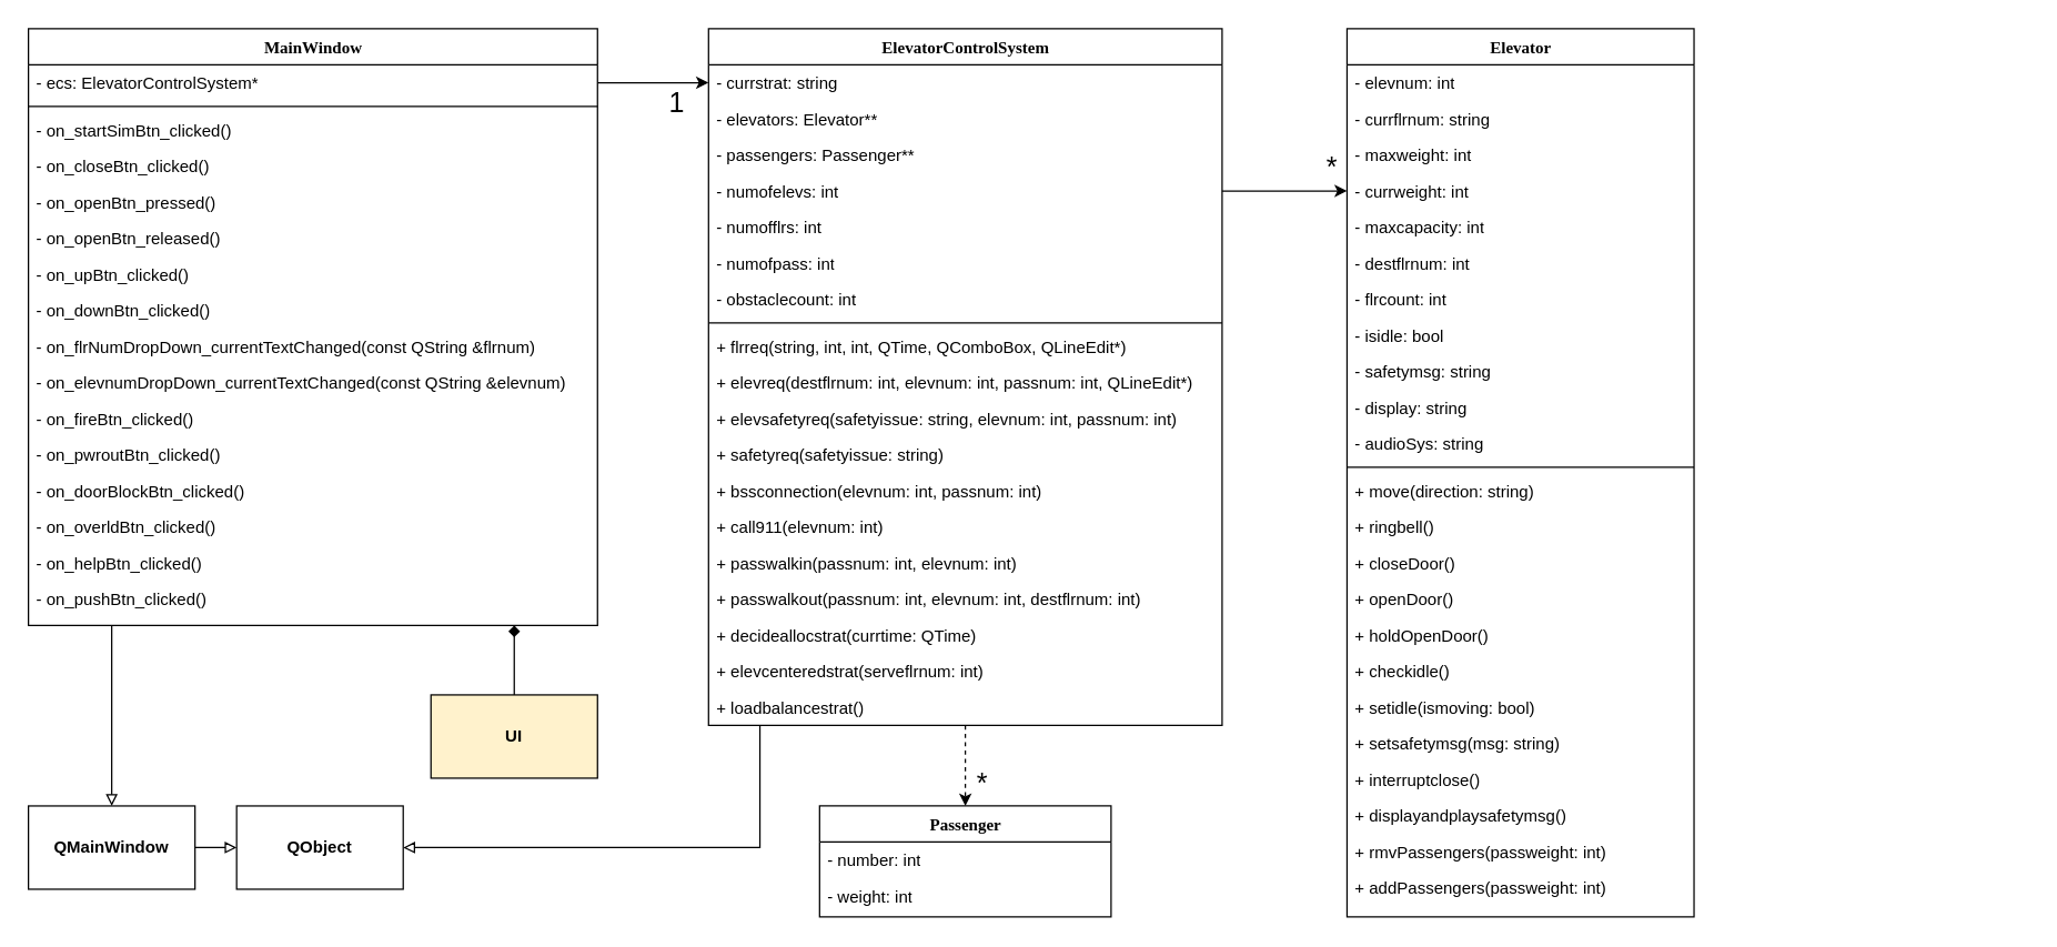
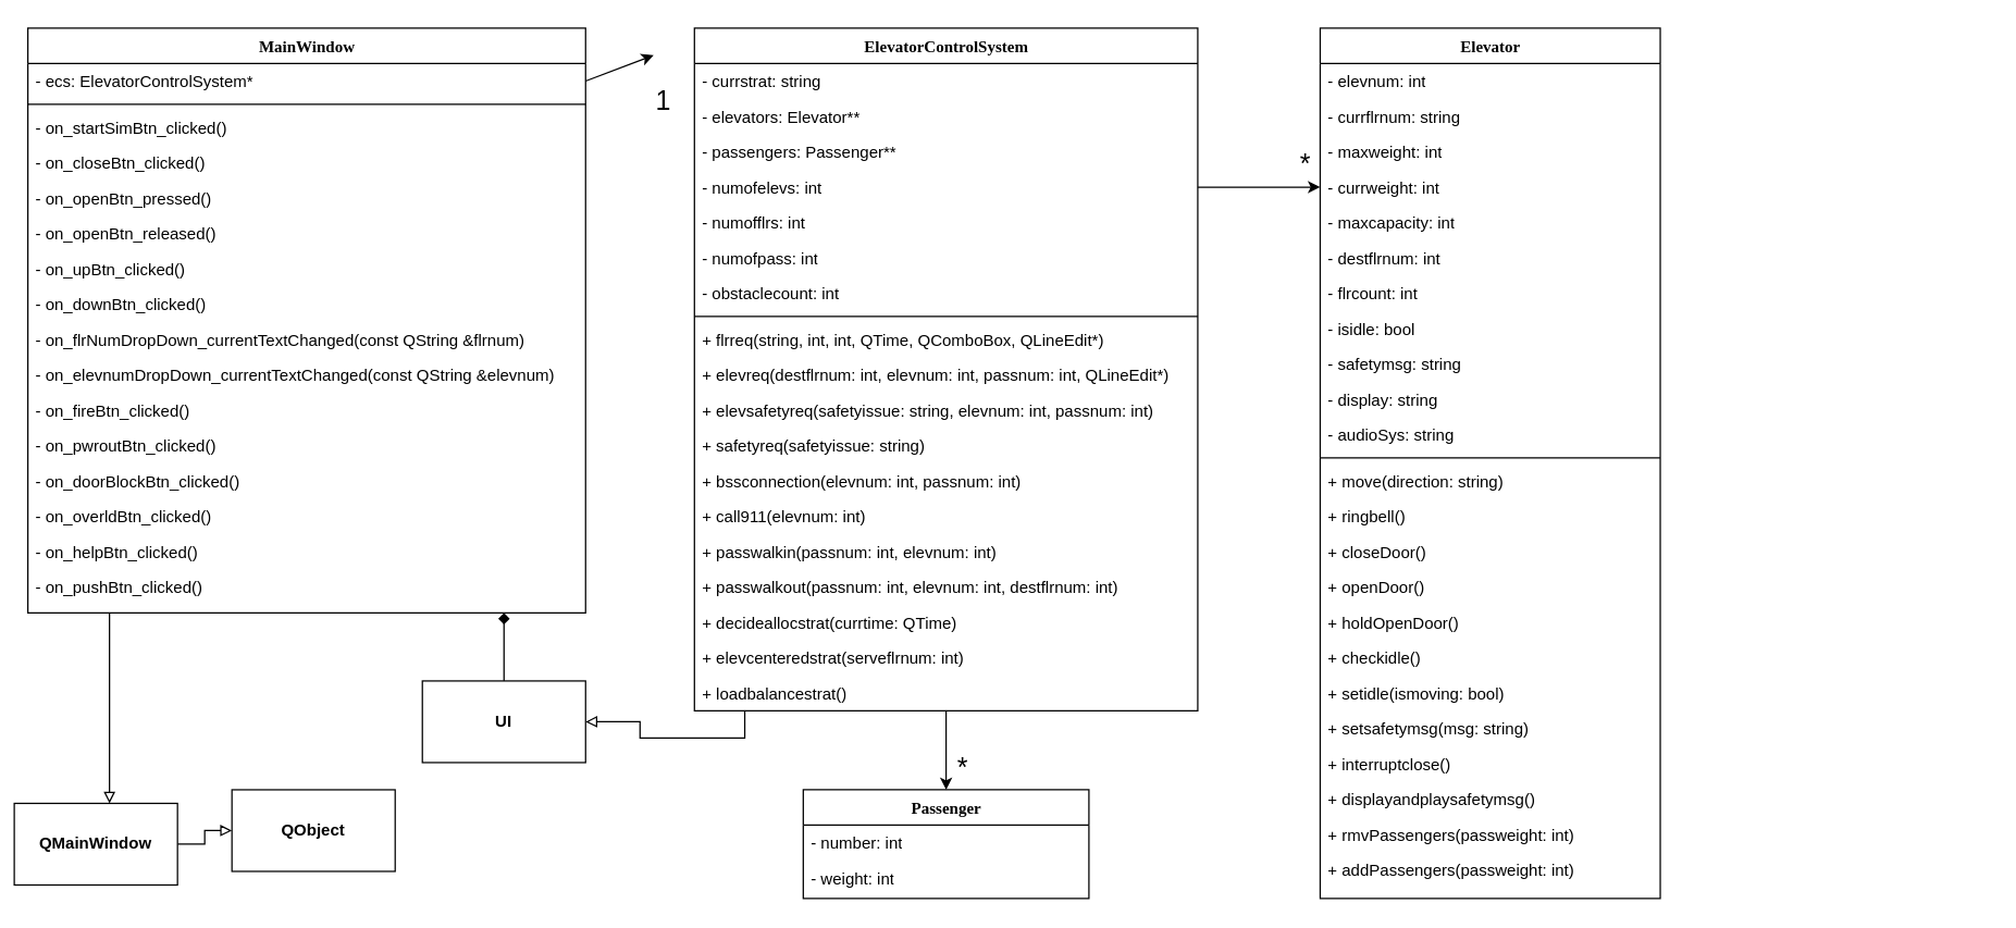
- <mxCell id="69" style="edgeStyle=orthogonalEdgeStyle;rounded=0;orthogonalLoop=1;jettySize=auto;html=1;exitX=1;exitY=0.5;exitDx=0;exitDy=0;entryX=0;entryY=0.5;entryDx=0;entryDy=0;" edge="1" parent="1" source="51" target="28"><mxGeometry relative="1" as="geometry" /></mxCell>
+ <mxCell id="69" style="edgeStyle=orthogonalEdgeStyle;rounded=0;orthogonalLoop=1;jettySize=auto;html=1;exitX=1;exitY=0.5;exitDx=0;exitDy=0;" edge="1" parent="1" source="51" target="70"><mxGeometry relative="1" as="geometry" /></mxCell>
- <mxCell id="76" value="&lt;b&gt;UI&lt;/b&gt;" style="rounded=0;whiteSpace=wrap;html=1;fillColor=#fff2cc;" vertex="1" parent="1"><mxGeometry x="310" y="500" width="120" height="60" as="geometry" /></mxCell>
+ <mxCell id="76" value="&lt;b&gt;UI&lt;/b&gt;" style="rounded=0;whiteSpace=wrap;html=1;" vertex="1" parent="1"><mxGeometry x="310" y="500" width="120" height="60" as="geometry" /></mxCell>
- <mxCell id="71" style="edgeStyle=orthogonalEdgeStyle;rounded=0;orthogonalLoop=1;jettySize=auto;html=1;exitX=0.5;exitY=1.001;exitDx=0;exitDy=0;entryX=0.5;entryY=0;entryDx=0;entryDy=0;exitPerimeter=0;dashed=1;" edge="1" parent="1" source="73" target="46"><mxGeometry relative="1" as="geometry"><Array as="points" /></mxGeometry></mxCell>
+ <mxCell id="71" style="edgeStyle=orthogonalEdgeStyle;rounded=0;orthogonalLoop=1;jettySize=auto;html=1;exitX=0.5;exitY=1.001;exitDx=0;exitDy=0;entryX=0.5;entryY=0;entryDx=0;entryDy=0;exitPerimeter=0;" edge="1" parent="1" source="73" target="46"><mxGeometry relative="1" as="geometry"><Array as="points" /></mxGeometry></mxCell>
- <mxCell id="78" value="&lt;b&gt;QMainWindow&lt;/b&gt;" style="rounded=0;whiteSpace=wrap;html=1;" vertex="1" parent="1"><mxGeometry x="20" y="580" width="120" height="60" as="geometry" /></mxCell>
+ <mxCell id="78" value="&lt;b&gt;QMainWindow&lt;/b&gt;" style="rounded=0;whiteSpace=wrap;html=1;" vertex="1" parent="1"><mxGeometry x="10" y="590" width="120" height="60" as="geometry" /></mxCell>
- <mxCell id="72" style="edgeStyle=orthogonalEdgeStyle;rounded=0;orthogonalLoop=1;jettySize=auto;html=1;exitX=0.1;exitY=1.012;exitDx=0;exitDy=0;entryX=1;entryY=0.5;entryDx=0;entryDy=0;exitPerimeter=0;endArrow=block;endFill=0;" edge="1" parent="1" source="73" target="79"><mxGeometry relative="1" as="geometry" /></mxCell>
+ <mxCell id="72" style="edgeStyle=orthogonalEdgeStyle;rounded=0;orthogonalLoop=1;jettySize=auto;html=1;exitX=0.1;exitY=1.012;exitDx=0;exitDy=0;exitPerimeter=0;endArrow=block;endFill=0;" edge="1" parent="1" source="73" target="76"><mxGeometry relative="1" as="geometry" /></mxCell>
